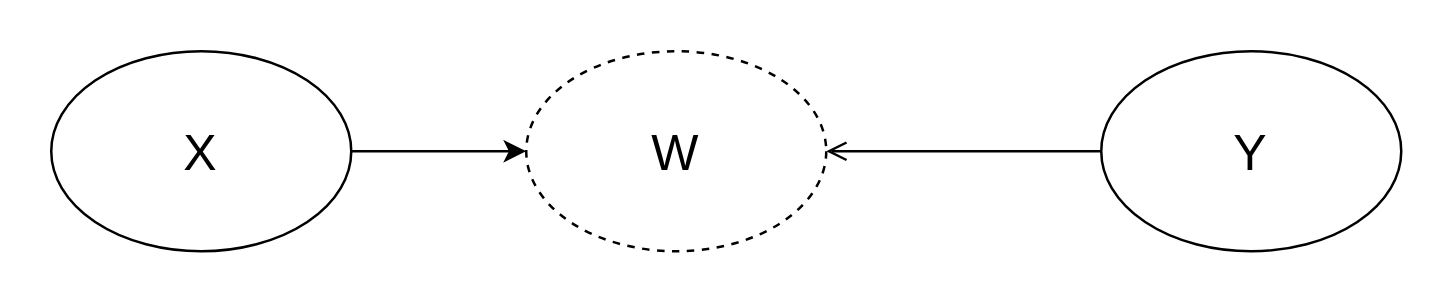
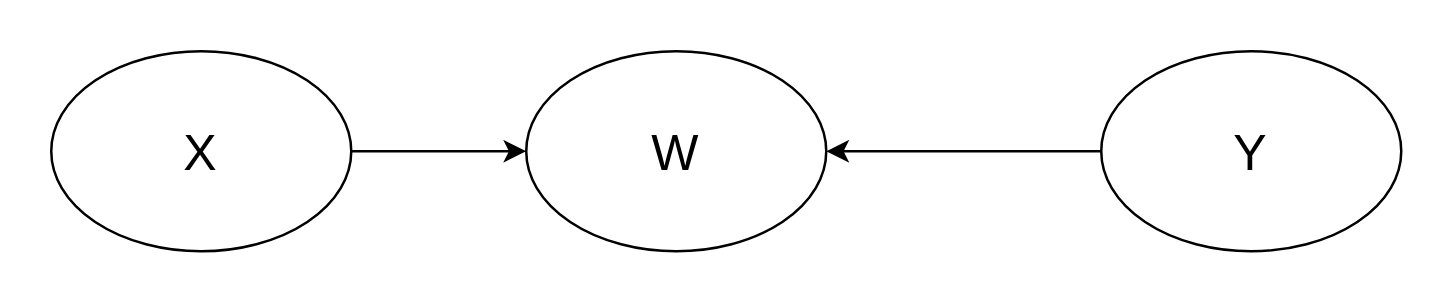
- <mxCell id="6" value="&lt;font style=&quot;font-size: 20px&quot;&gt;W&lt;/font&gt;" style="ellipse;whiteSpace=wrap;html=1;dashed=1;" parent="1" vertex="1"><mxGeometry x="210" y="20" width="120" height="80" as="geometry" /></mxCell>
+ <mxCell id="6" value="&lt;font style=&quot;font-size: 20px&quot;&gt;W&lt;/font&gt;" style="ellipse;whiteSpace=wrap;html=1;" parent="1" vertex="1"><mxGeometry x="210" y="20" width="120" height="80" as="geometry" /></mxCell>
- <mxCell id="4" value="" style="edgeStyle=orthogonalEdgeStyle;rounded=0;orthogonalLoop=1;jettySize=auto;html=1;endArrow=open;" edge="1" parent="1" source="5" target="6"><mxGeometry relative="1" as="geometry" /></mxCell>
+ <mxCell id="4" value="" style="edgeStyle=orthogonalEdgeStyle;rounded=0;orthogonalLoop=1;jettySize=auto;html=1;" edge="1" parent="1" source="5" target="6"><mxGeometry relative="1" as="geometry" /></mxCell>
